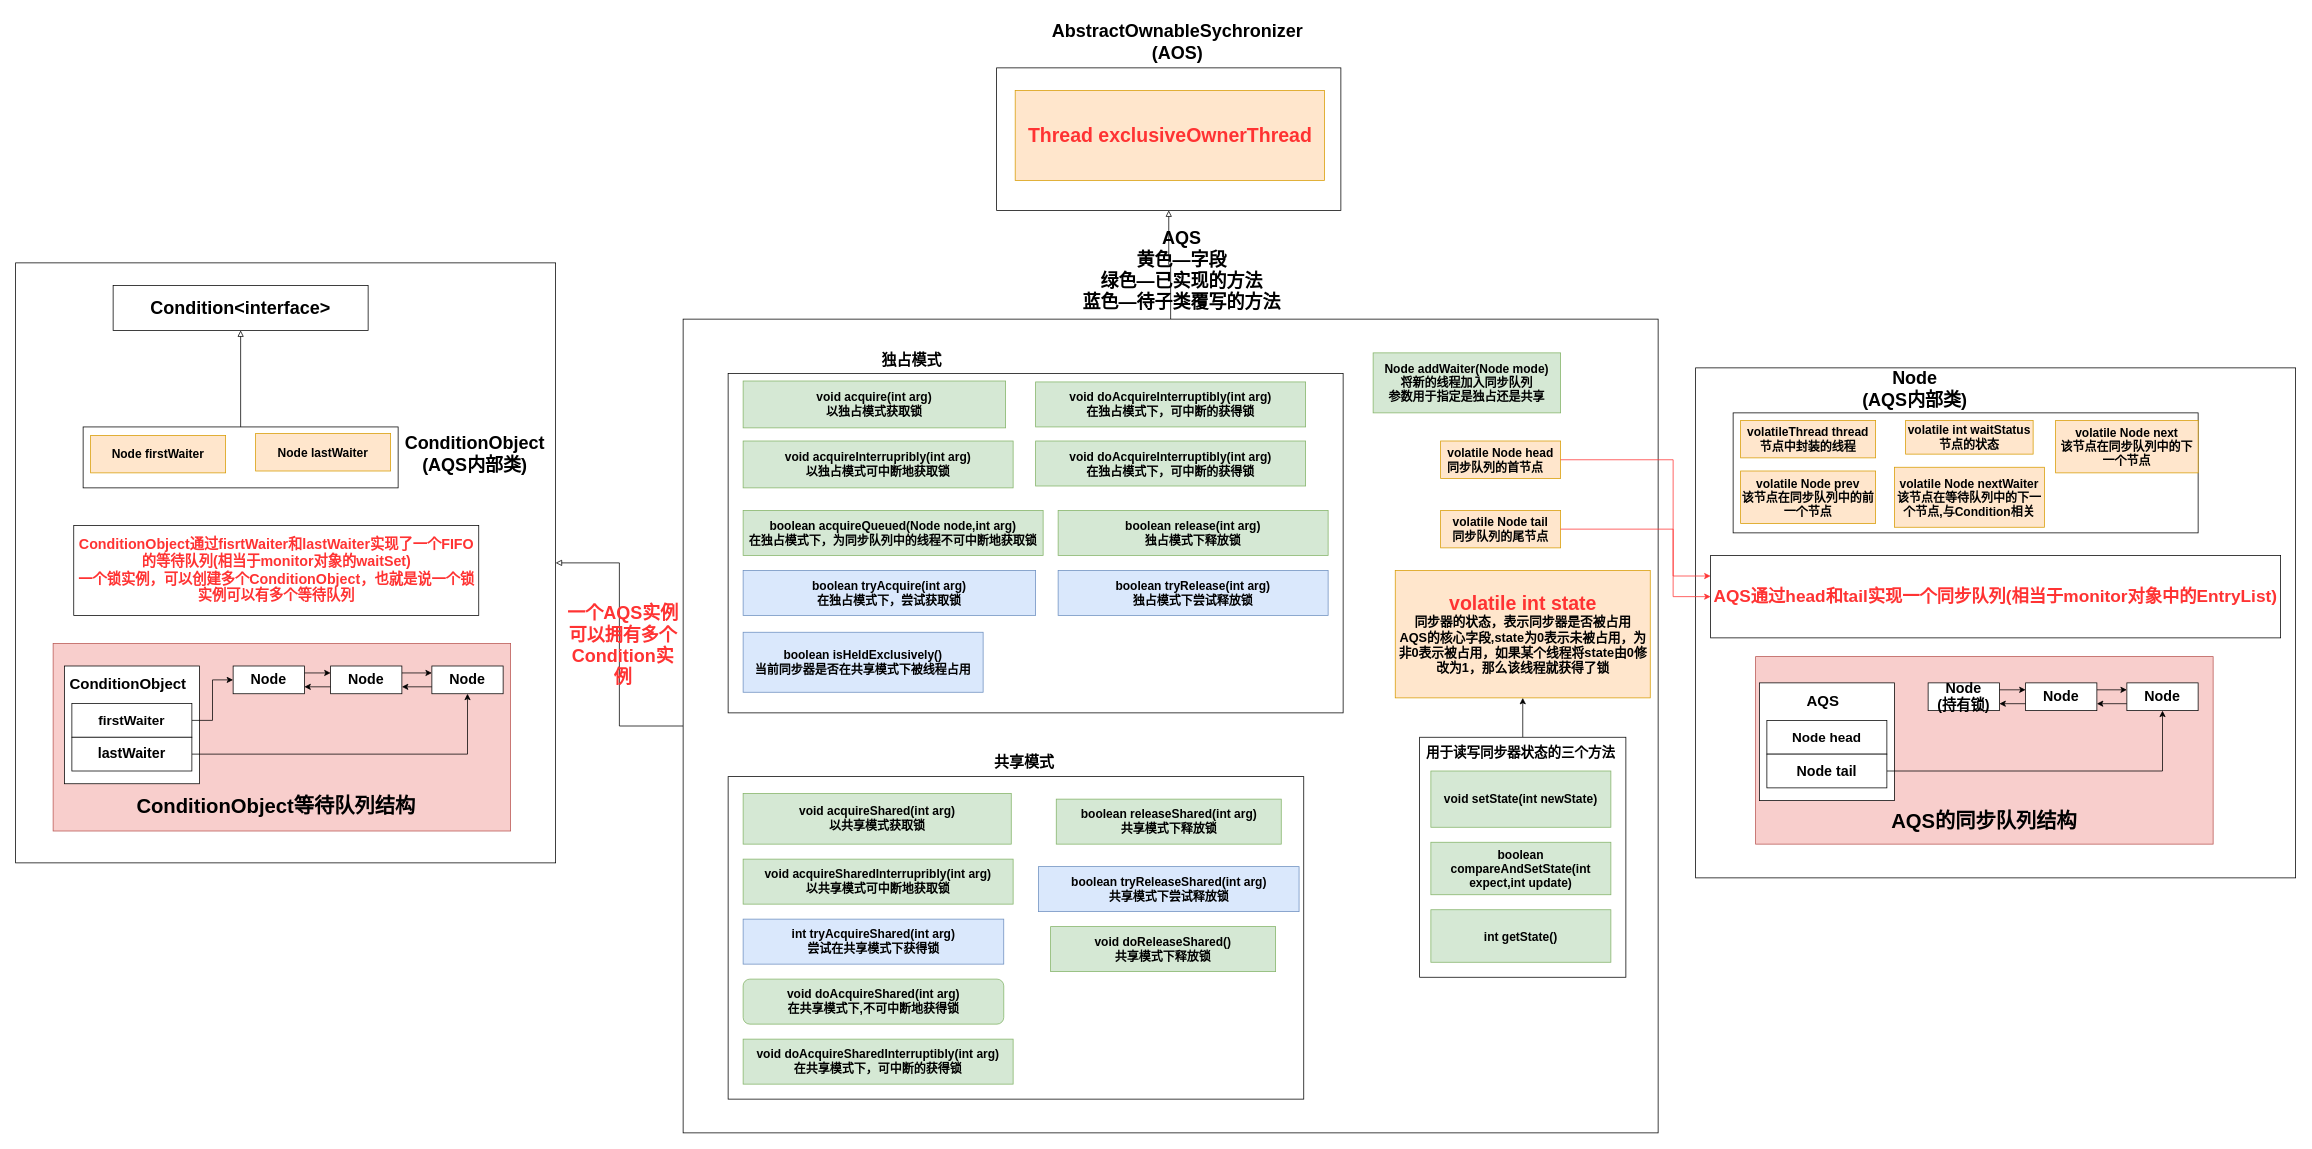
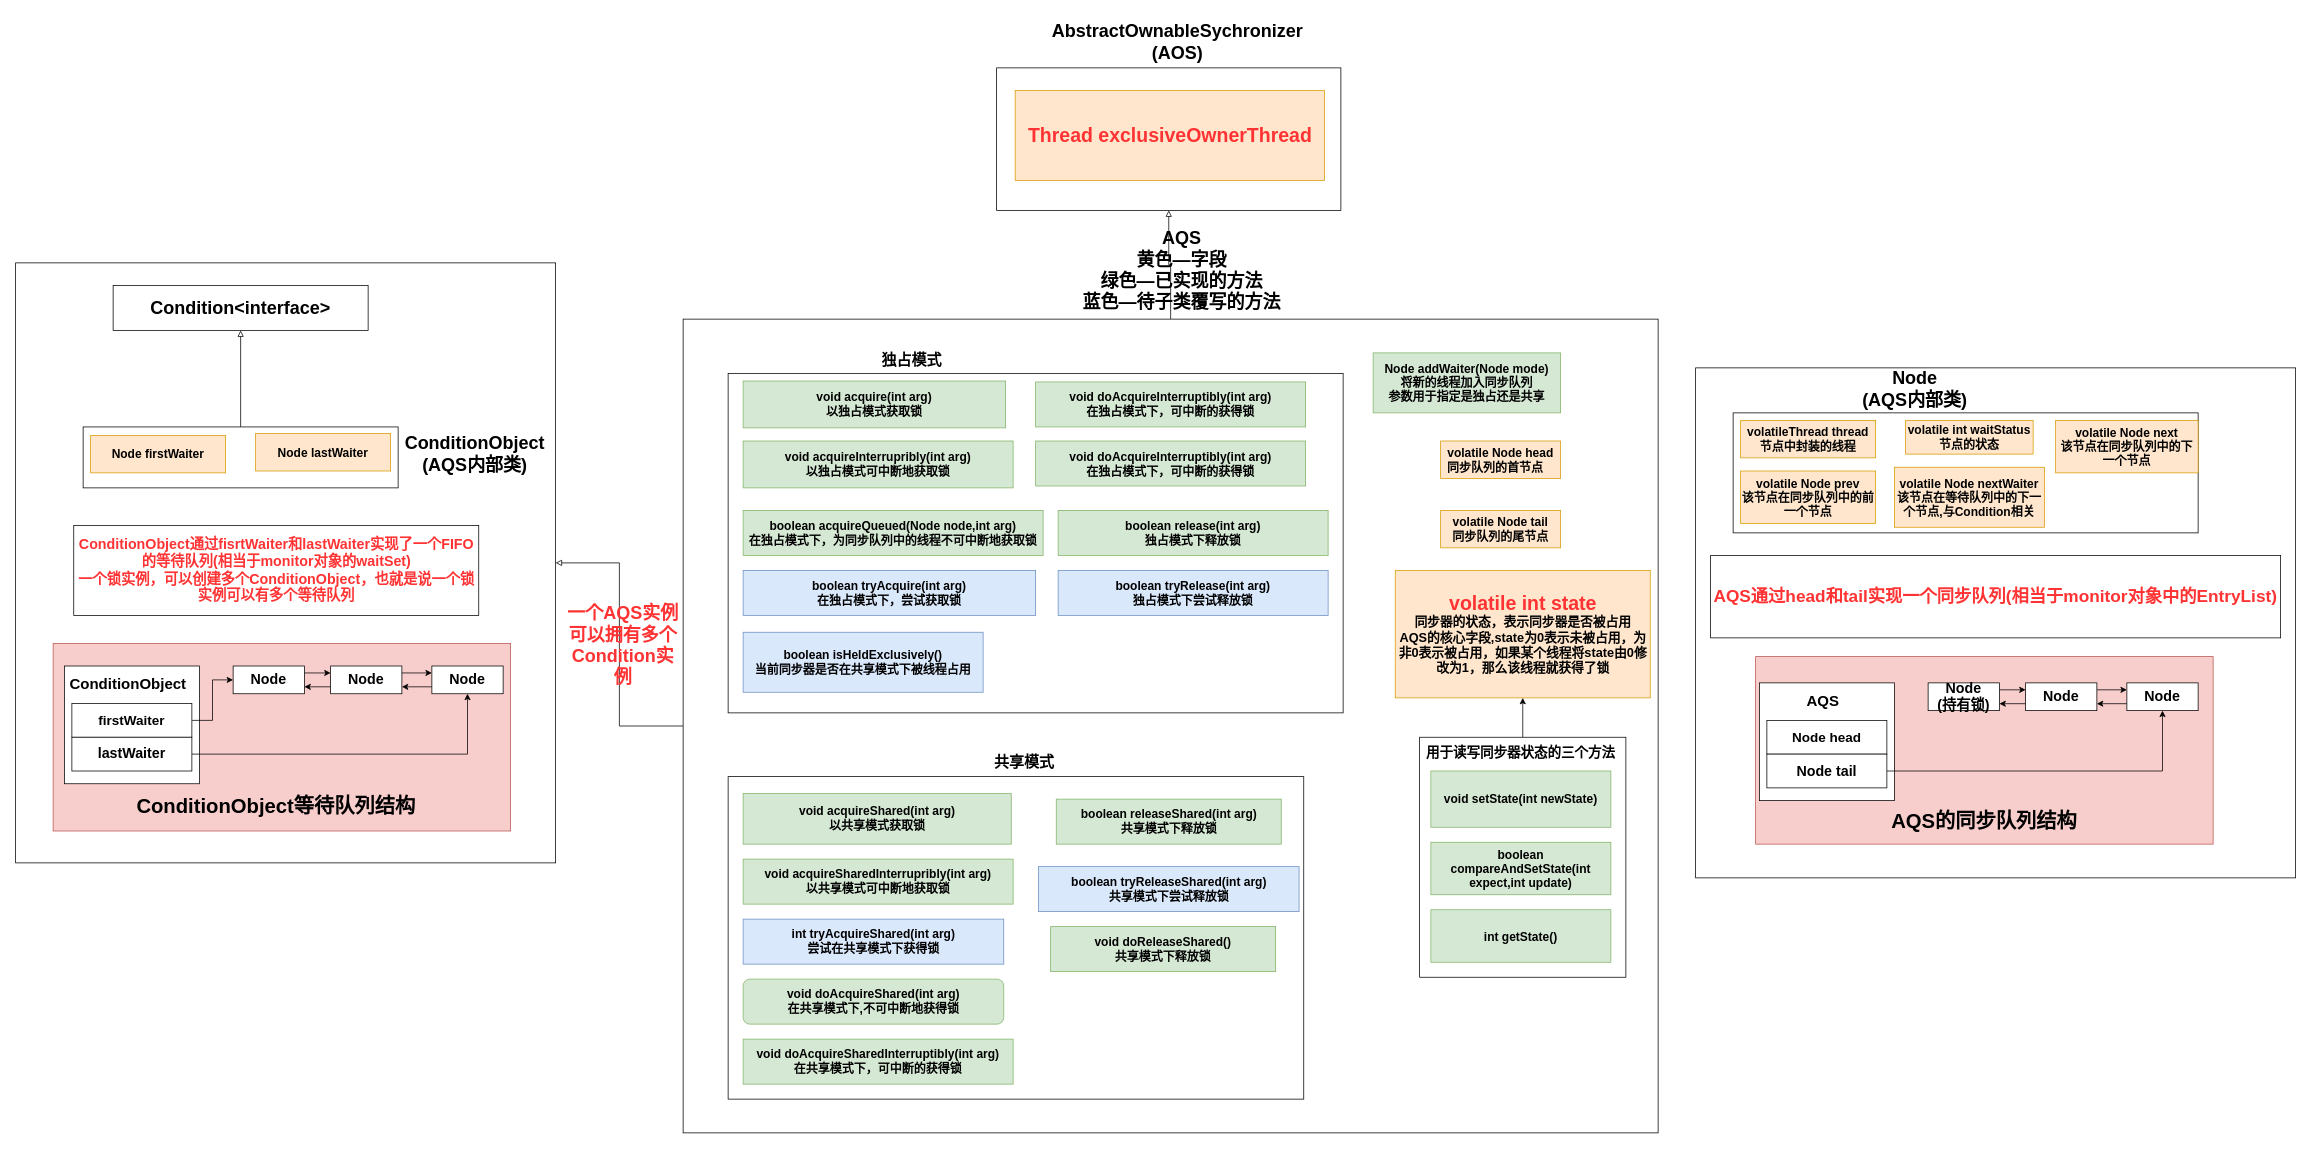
- <mxCell id="84" style="edgeStyle=orthogonalEdgeStyle;rounded=0;orthogonalLoop=1;jettySize=auto;html=1;exitX=1;exitY=0.5;exitDx=0;exitDy=0;entryX=0;entryY=0.25;entryDx=0;entryDy=0;strokeColor=#FF3333;" parent="1" source="6" target="45" edge="1"><mxGeometry relative="1" as="geometry"><Array as="points"><mxPoint x="2230" y="613" /><mxPoint x="2230" y="768" /></Array></mxGeometry></mxCell>
- <mxCell id="85" style="edgeStyle=orthogonalEdgeStyle;rounded=0;orthogonalLoop=1;jettySize=auto;html=1;exitX=1;exitY=0.5;exitDx=0;exitDy=0;entryX=0;entryY=0.5;entryDx=0;entryDy=0;strokeColor=#FF3333;" parent="1" source="7" target="45" edge="1"><mxGeometry relative="1" as="geometry"><Array as="points"><mxPoint x="2230" y="705" /><mxPoint x="2230" y="795" /></Array></mxGeometry></mxCell>
